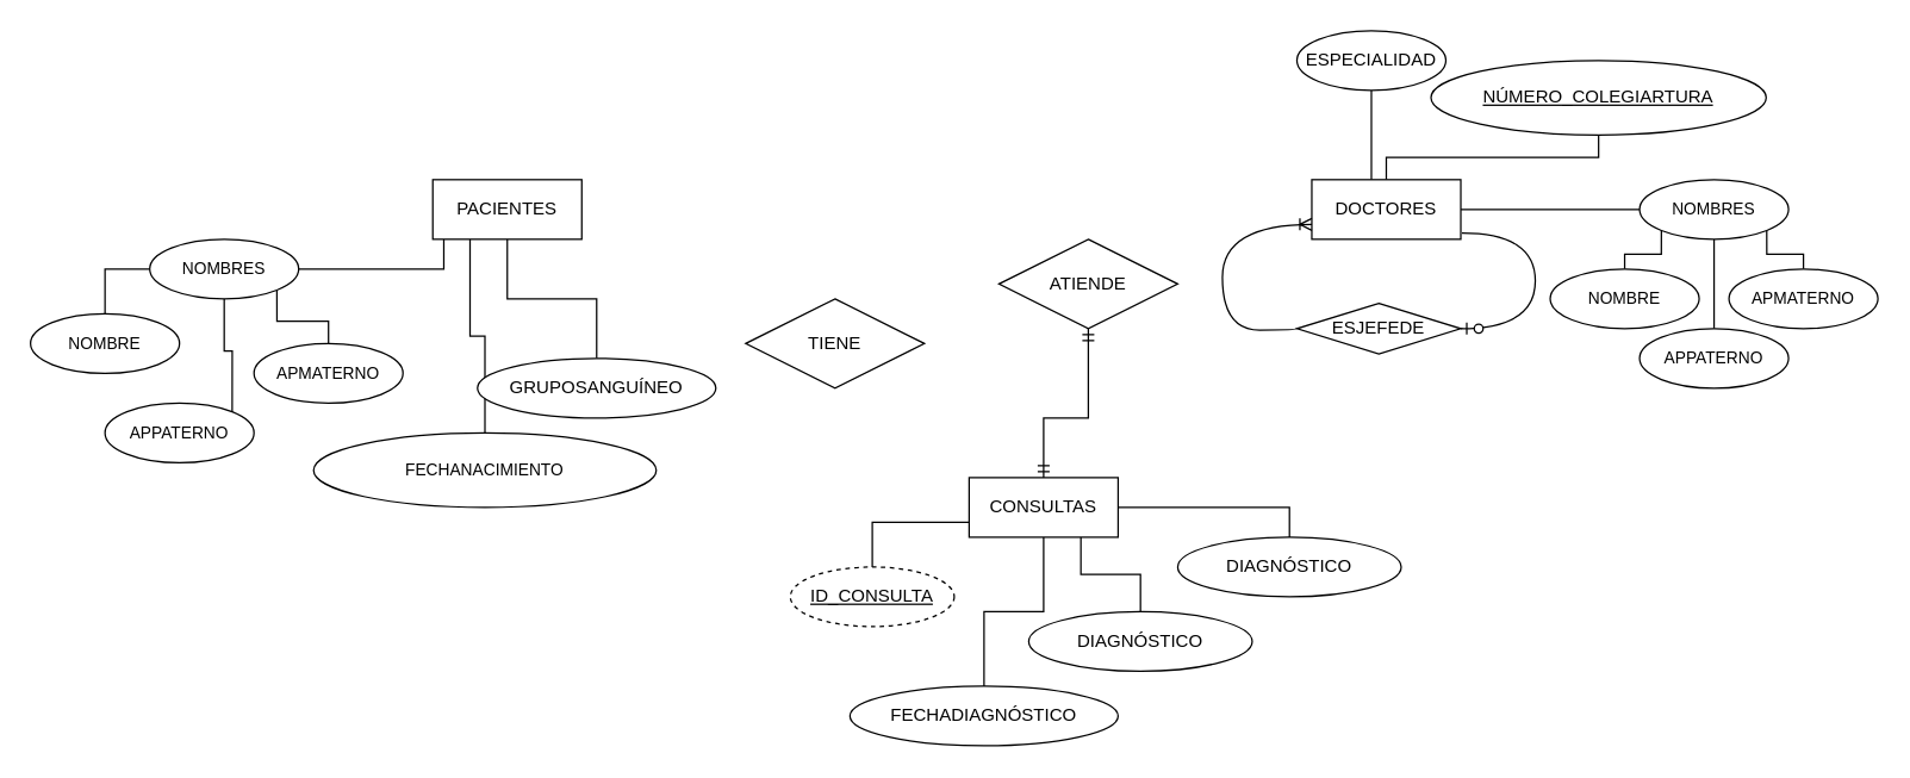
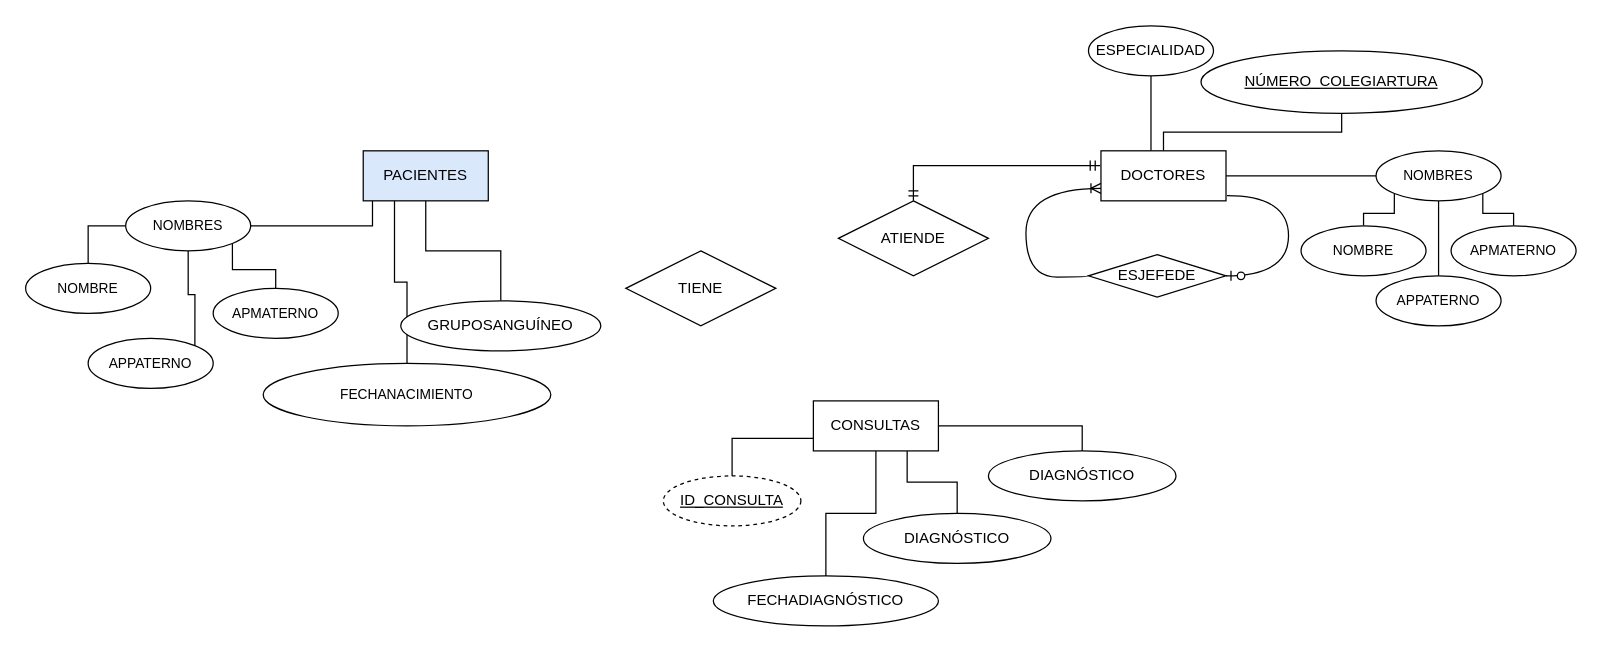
+ <mxCell id="40" value="" style="edgeStyle=orthogonalEdgeStyle;fontSize=12;html=1;endArrow=ERmandOne;startArrow=ERmandOne;rounded=0;strokeColor=default;align=center;verticalAlign=middle;fontFamily=Helvetica;fontColor=default;fontStyle=4;labelBackgroundColor=default;entryX=-0.006;entryY=0.296;entryDx=0;entryDy=0;exitX=0.5;exitY=0;exitDx=0;exitDy=0;entryPerimeter=0;" parent="1" source="38" target="24" edge="1"><mxGeometry width="100" height="100" relative="1" as="geometry"><mxPoint x="660" y="200" as="sourcePoint" /><mxPoint x="760" y="100" as="targetPoint" /></mxGeometry></mxCell>
- <mxCell id="4" value="PACIENTES" style="whiteSpace=wrap;html=1;align=center;container=0;" parent="1" vertex="1"><mxGeometry x="290" y="120" width="100" height="40" as="geometry" /></mxCell>
+ <mxCell id="4" value="PACIENTES" style="whiteSpace=wrap;html=1;align=center;container=0;fillColor=#dae8fc;" parent="1" vertex="1"><mxGeometry x="290" y="120" width="100" height="40" as="geometry" /></mxCell>
- <mxCell id="39" value="" style="edgeStyle=orthogonalEdgeStyle;fontSize=12;html=1;endArrow=ERmandOne;startArrow=ERmandOne;rounded=0;strokeColor=default;align=center;verticalAlign=middle;fontFamily=Helvetica;fontColor=default;fontStyle=4;labelBackgroundColor=default;entryX=0.5;entryY=1;entryDx=0;entryDy=0;exitX=0.5;exitY=0;exitDx=0;exitDy=0;" parent="1" source="10" target="38" edge="1"><mxGeometry width="100" height="100" relative="1" as="geometry"><mxPoint x="700" y="300" as="sourcePoint" /><mxPoint x="780" y="220" as="targetPoint" /><Array as="points"><mxPoint x="700" y="280" /><mxPoint x="730" y="280" /></Array></mxGeometry></mxCell>
